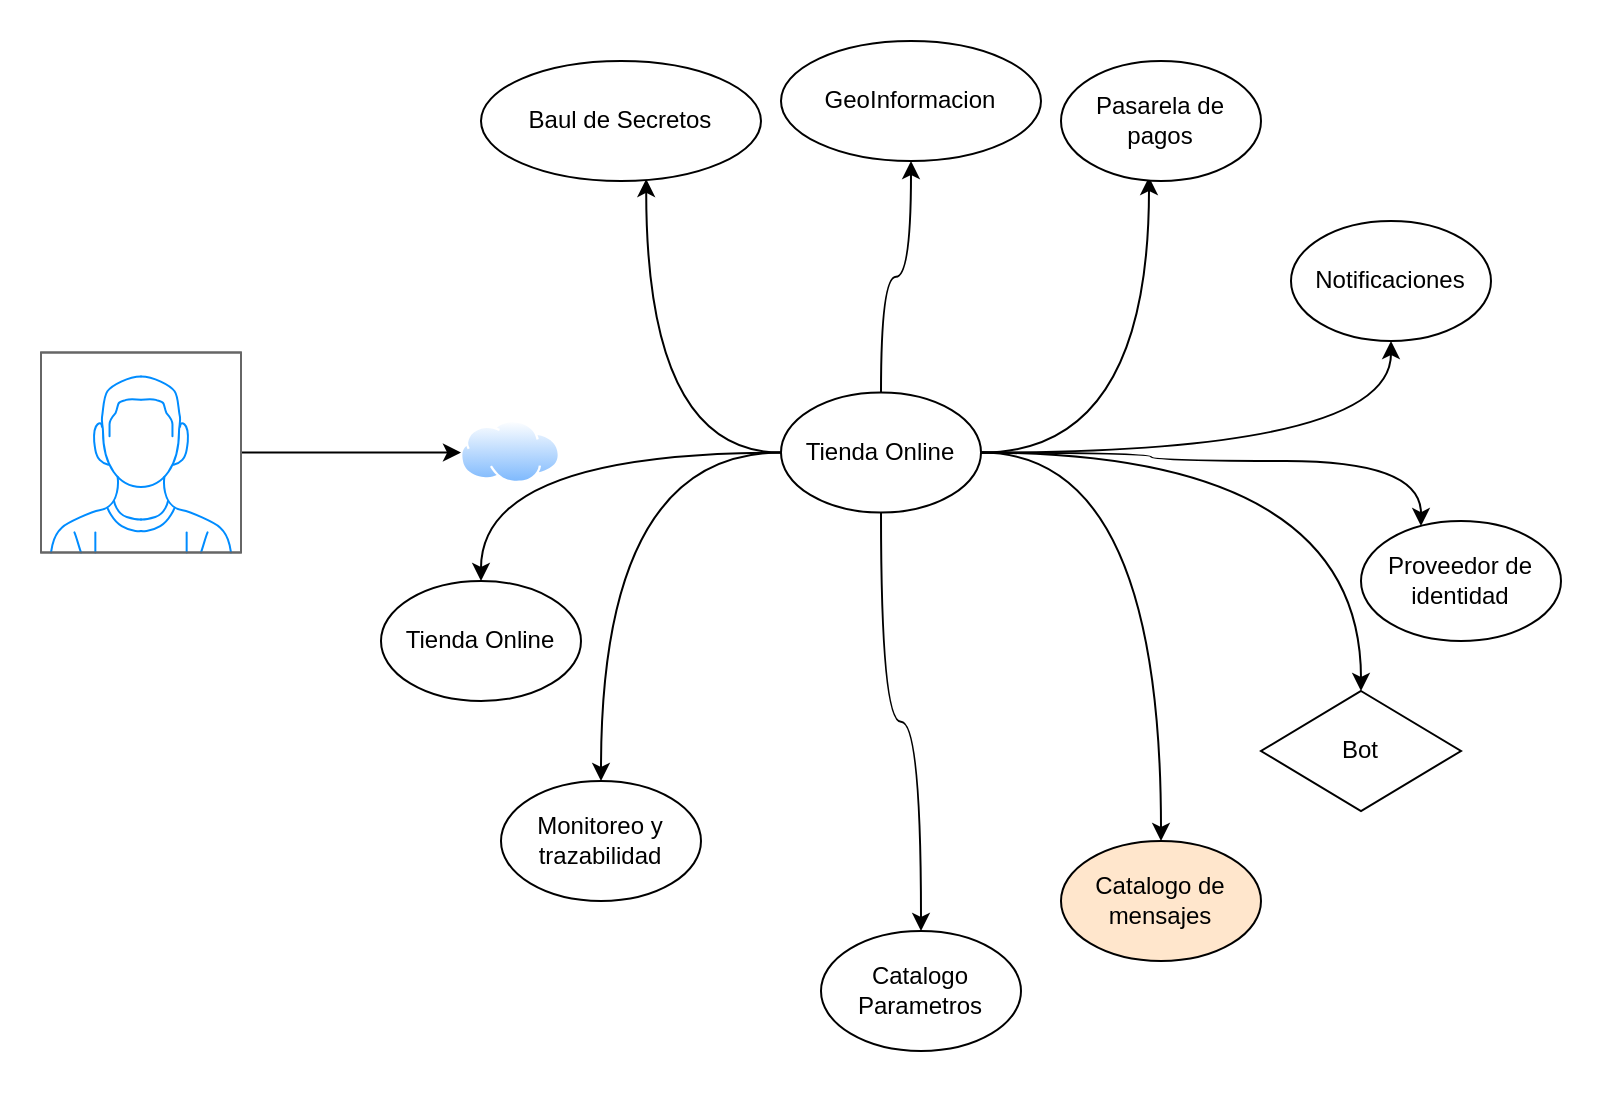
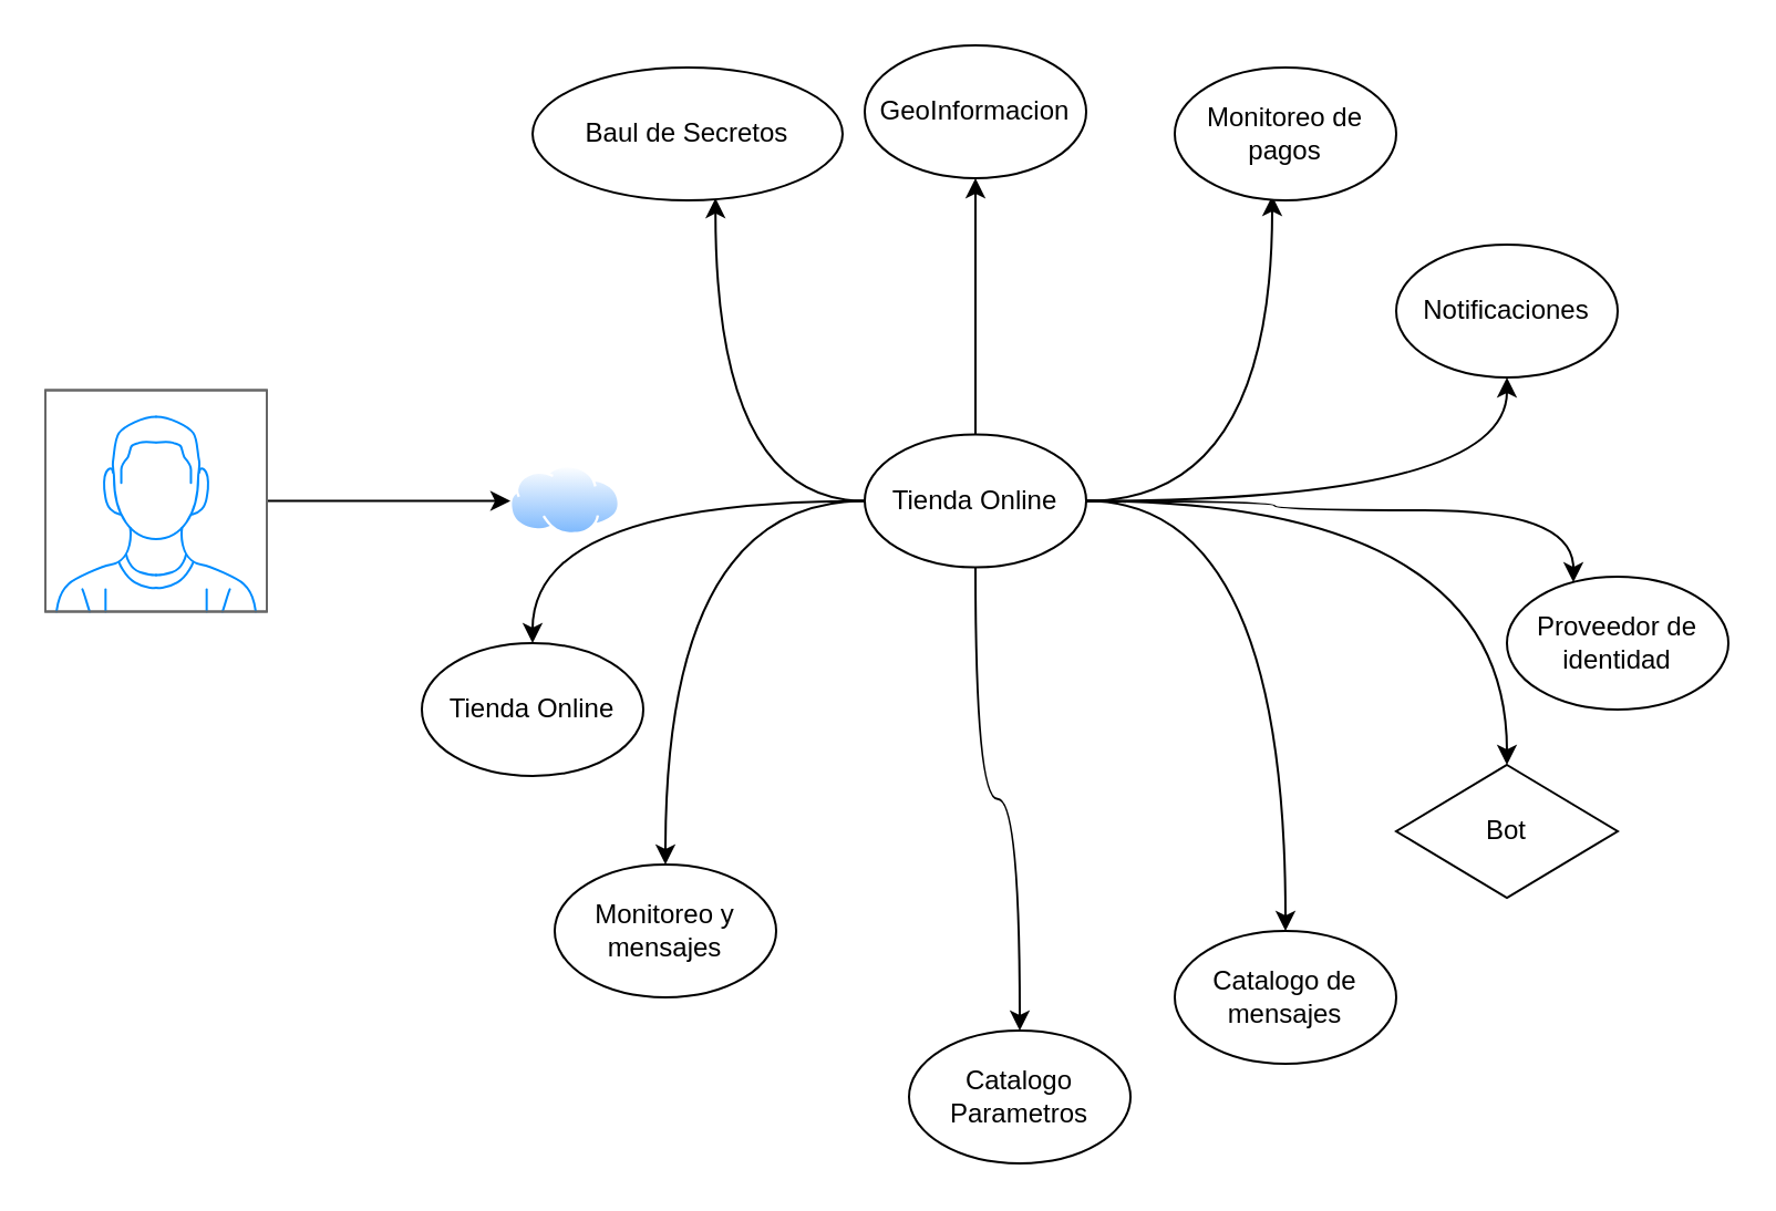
- <mxCell id="24" value="GeoInformacion" style="ellipse;whiteSpace=wrap;html=1;" parent="1" vertex="1"><mxGeometry x="390" y="20" width="130" height="60" as="geometry" /></mxCell>
+ <mxCell id="24" value="GeoInformacion" style="ellipse;whiteSpace=wrap;html=1;" parent="1" vertex="1"><mxGeometry x="390" y="20" width="100" height="60" as="geometry" /></mxCell>
- <mxCell id="17" value="Pasarela de pagos" style="ellipse;whiteSpace=wrap;html=1;" parent="1" vertex="1"><mxGeometry x="530" y="30" width="100" height="60" as="geometry" /></mxCell>
+ <mxCell id="17" value="Monitoreo de pagos" style="ellipse;whiteSpace=wrap;html=1;" parent="1" vertex="1"><mxGeometry x="530" y="30" width="100" height="60" as="geometry" /></mxCell>
- <mxCell id="18" value="Notificaciones" style="ellipse;whiteSpace=wrap;html=1;" parent="1" vertex="1"><mxGeometry x="645" y="110" width="100" height="60" as="geometry" /></mxCell>
+ <mxCell id="18" value="Notificaciones" style="ellipse;whiteSpace=wrap;html=1;" parent="1" vertex="1"><mxGeometry x="630" y="110" width="100" height="60" as="geometry" /></mxCell>
- <mxCell id="22" value="Monitoreo y trazabilidad" style="ellipse;whiteSpace=wrap;html=1;" parent="1" vertex="1"><mxGeometry x="250" y="390" width="100" height="60" as="geometry" /></mxCell>
+ <mxCell id="22" value="Monitoreo y mensajes" style="ellipse;whiteSpace=wrap;html=1;" parent="1" vertex="1"><mxGeometry x="250" y="390" width="100" height="60" as="geometry" /></mxCell>
- <mxCell id="21" value="Catalogo de mensajes" style="ellipse;whiteSpace=wrap;html=1;fillColor=#ffe6cc;" parent="1" vertex="1"><mxGeometry x="530" y="420" width="100" height="60" as="geometry" /></mxCell>
+ <mxCell id="21" value="Catalogo de mensajes" style="ellipse;whiteSpace=wrap;html=1;" parent="1" vertex="1"><mxGeometry x="530" y="420" width="100" height="60" as="geometry" /></mxCell>
